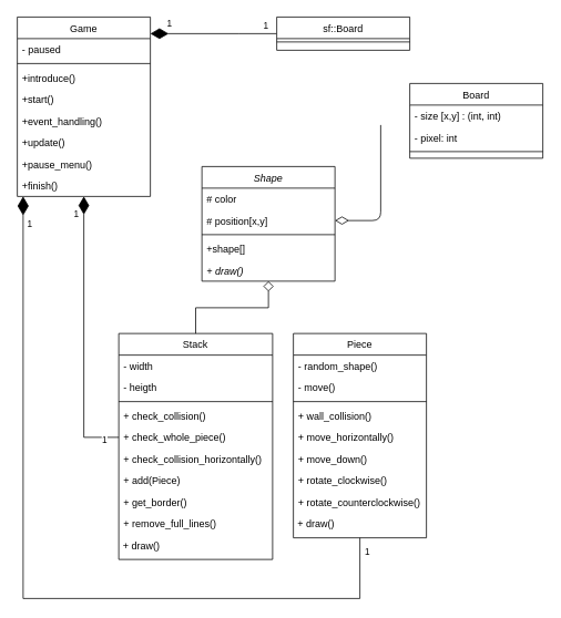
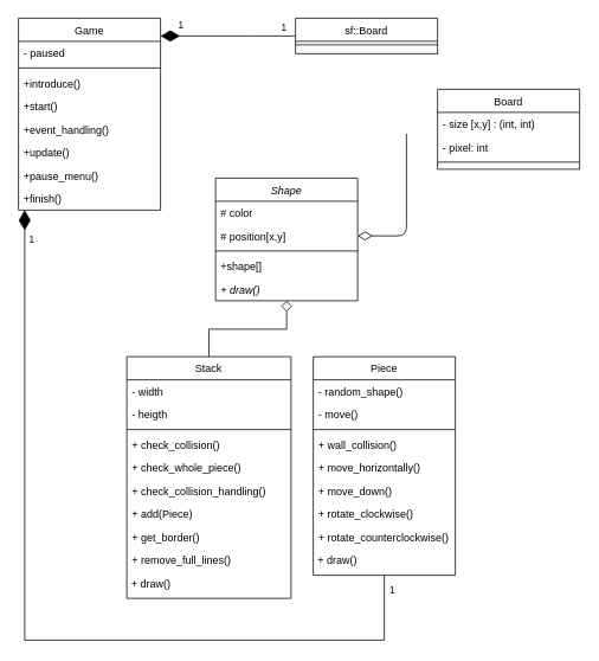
- <mxCell id="46" style="edgeStyle=orthogonalEdgeStyle;rounded=0;orthogonalLoop=1;jettySize=auto;html=1;exitX=0;exitY=0.5;exitDx=0;exitDy=0;startSize=10;endArrow=diamondThin;endFill=1;endSize=19;strokeWidth=1;entryX=0.5;entryY=1;entryDx=0;entryDy=0;" parent="1" source="13" target="33" edge="1"><mxGeometry relative="1" as="geometry"><mxPoint x="100" y="170" as="targetPoint" /></mxGeometry></mxCell>
- <mxCell id="47" value="1" style="edgeLabel;html=1;align=center;verticalAlign=middle;resizable=0;points=[];" parent="46" vertex="1" connectable="0"><mxGeometry x="-0.892" y="2" relative="1" as="geometry"><mxPoint as="offset" /></mxGeometry></mxCell>
- <mxCell id="48" value="1" style="edgeLabel;html=1;align=center;verticalAlign=middle;resizable=0;points=[];" parent="46" vertex="1" connectable="0"><mxGeometry x="0.92" y="1" relative="1" as="geometry"><mxPoint x="-9" y="7" as="offset" /></mxGeometry></mxCell>
- <mxCell id="14" value="+ check_collision_horizontally()" style="text;align=left;verticalAlign=top;spacingLeft=4;spacingRight=4;overflow=hidden;rotatable=0;points=[[0,0.5],[1,0.5]];portConstraint=eastwest;fontStyle=0" parent="8" vertex="1"><mxGeometry y="138" width="185" height="26" as="geometry" /></mxCell>
+ <mxCell id="14" value="+ check_collision_handling()" style="text;align=left;verticalAlign=top;spacingLeft=4;spacingRight=4;overflow=hidden;rotatable=0;points=[[0,0.5],[1,0.5]];portConstraint=eastwest;fontStyle=0" parent="8" vertex="1"><mxGeometry y="138" width="185" height="26" as="geometry" /></mxCell>
